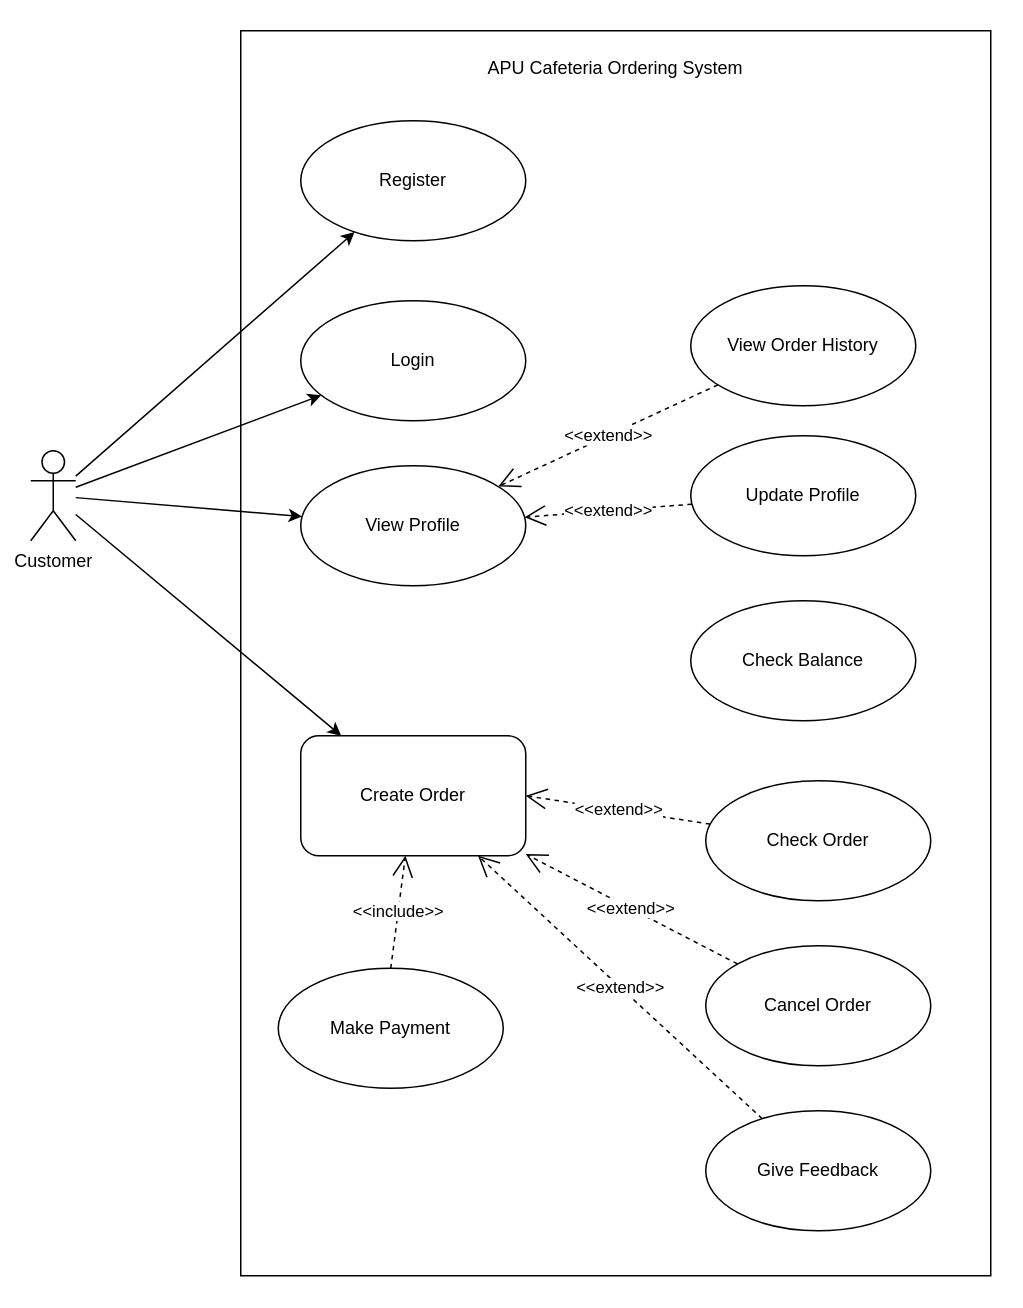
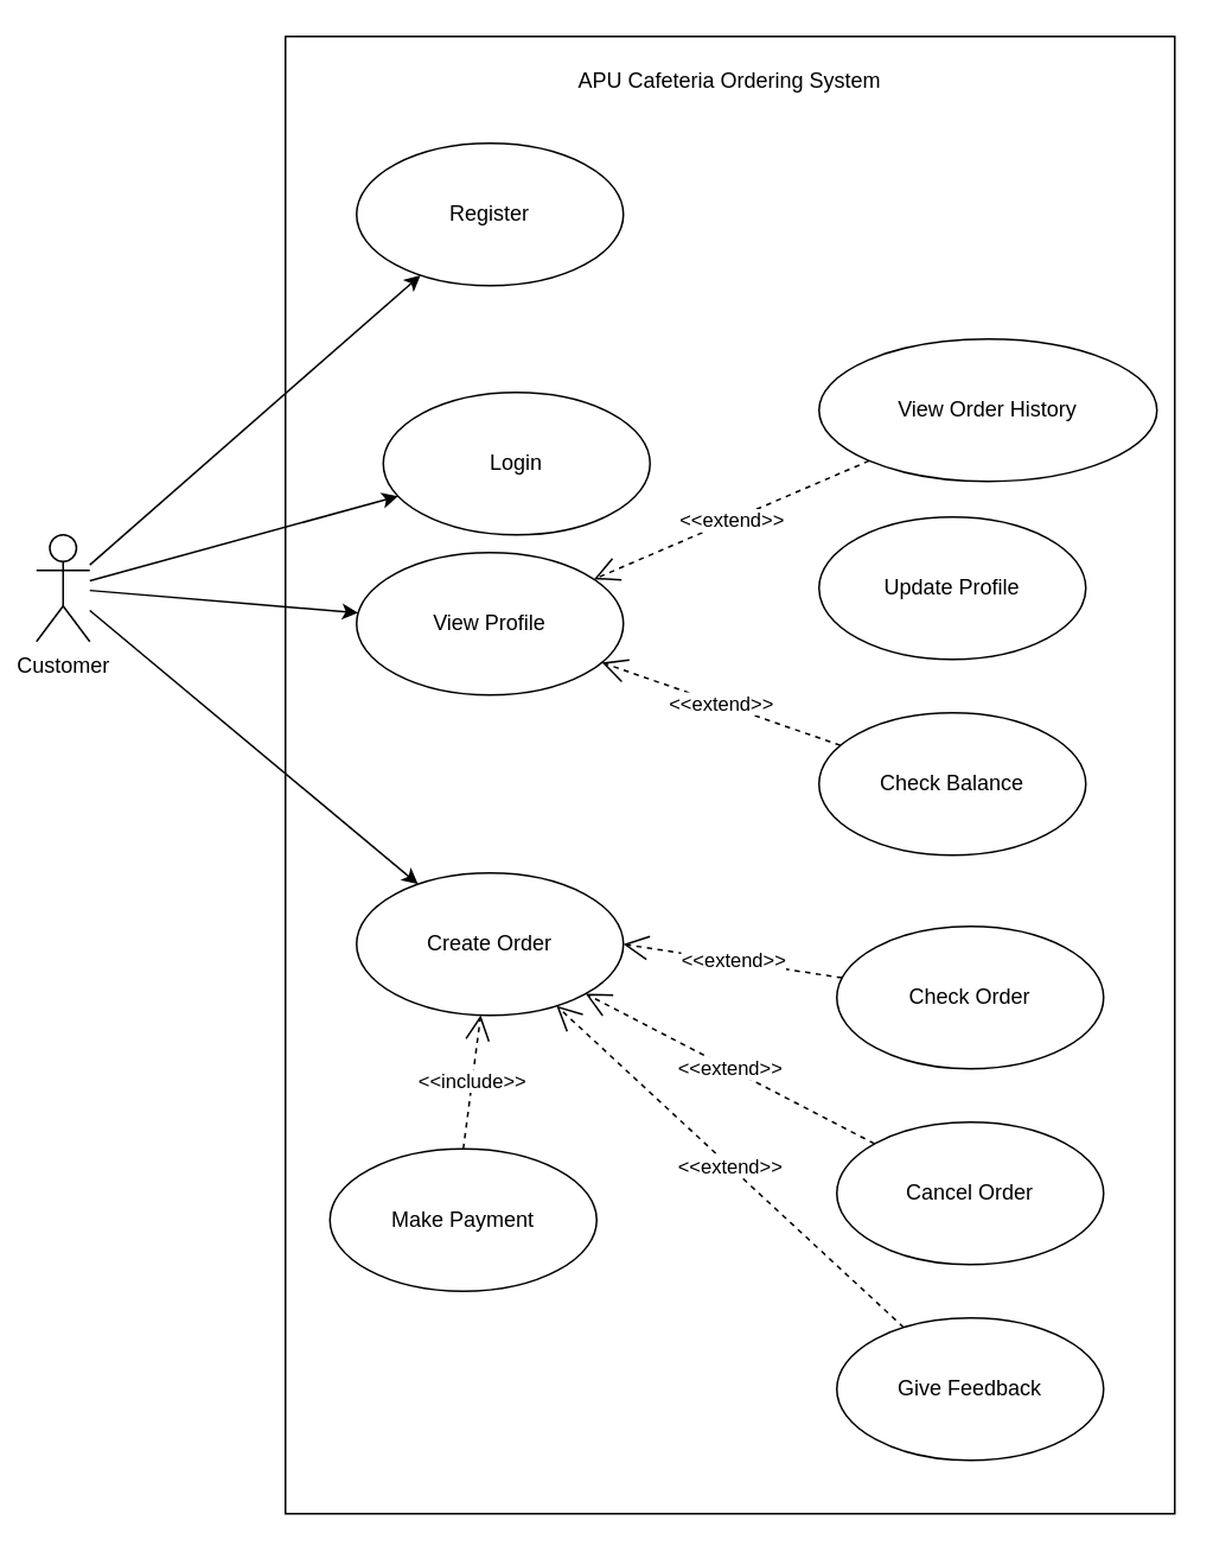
- <mxCell id="24" value="View Order History" style="ellipse;whiteSpace=wrap;html=1;fillColor=none;" parent="1" vertex="1"><mxGeometry x="460" y="190" width="150" height="80" as="geometry" /></mxCell>
+ <mxCell id="24" value="View Order History" style="ellipse;whiteSpace=wrap;html=1;fillColor=none;" parent="1" vertex="1"><mxGeometry x="460" y="190" width="190" height="80" as="geometry" /></mxCell>
- <mxCell id="23" value="Login" style="ellipse;whiteSpace=wrap;html=1;fillColor=none;" parent="1" vertex="1"><mxGeometry x="200" y="200" width="150" height="80" as="geometry" /></mxCell>
+ <mxCell id="23" value="Login" style="ellipse;whiteSpace=wrap;html=1;fillColor=none;" parent="1" vertex="1"><mxGeometry x="215" y="220" width="150" height="80" as="geometry" /></mxCell>
- <mxCell id="21" value="&amp;lt;&amp;lt;extend&amp;gt;&amp;gt;" style="endArrow=open;endSize=12;dashed=1;html=1;rounded=0;" parent="1" source="10" target="19" edge="1"><mxGeometry width="160" relative="1" as="geometry"><mxPoint x="426.167" y="240.004" as="sourcePoint" /><mxPoint x="280" y="274.12" as="targetPoint" /></mxGeometry></mxCell>
+ <mxCell id="22" value="&amp;lt;&amp;lt;extend&amp;gt;&amp;gt;" style="endArrow=open;endSize=12;dashed=1;html=1;rounded=0;" parent="1" source="20" target="19" edge="1"><mxGeometry width="160" relative="1" as="geometry"><mxPoint x="556.167" y="355.884" as="sourcePoint" /><mxPoint x="410" y="390" as="targetPoint" /></mxGeometry></mxCell>
- <mxCell id="14" value="Create Order" style="whiteSpace=wrap;html=1;fillColor=none;rounded=1;" parent="1" vertex="1"><mxGeometry x="200" y="490" width="150" height="80" as="geometry" /></mxCell>
+ <mxCell id="14" value="Create Order" style="ellipse;whiteSpace=wrap;html=1;fillColor=none;" parent="1" vertex="1"><mxGeometry x="200" y="490" width="150" height="80" as="geometry" /></mxCell>
